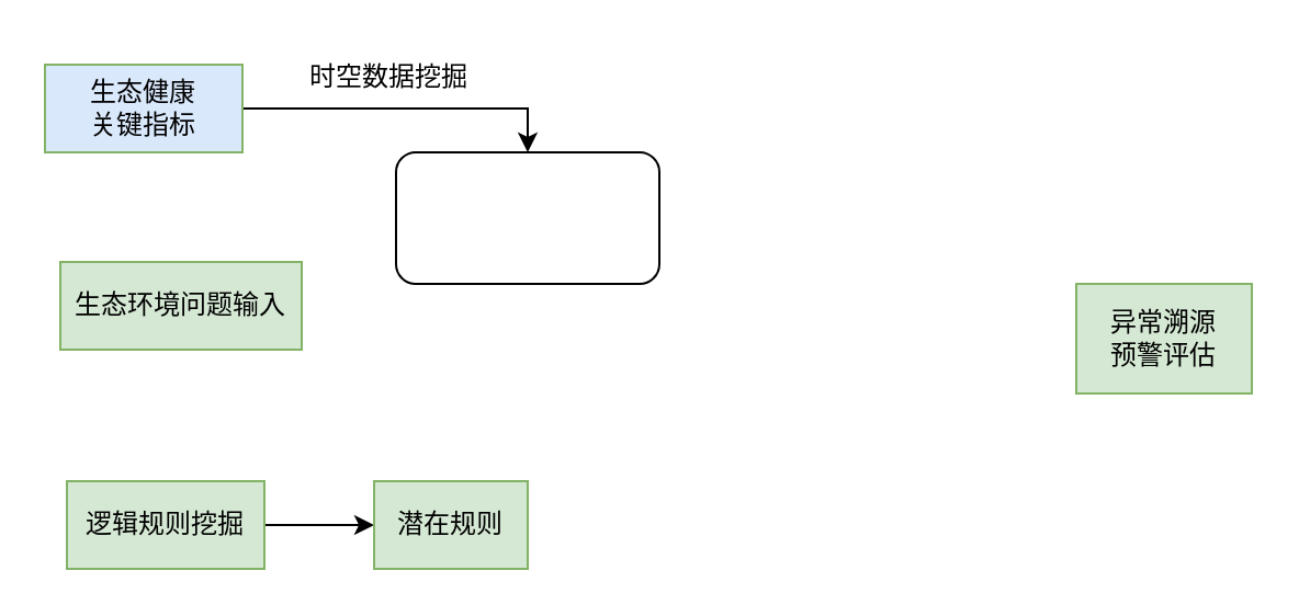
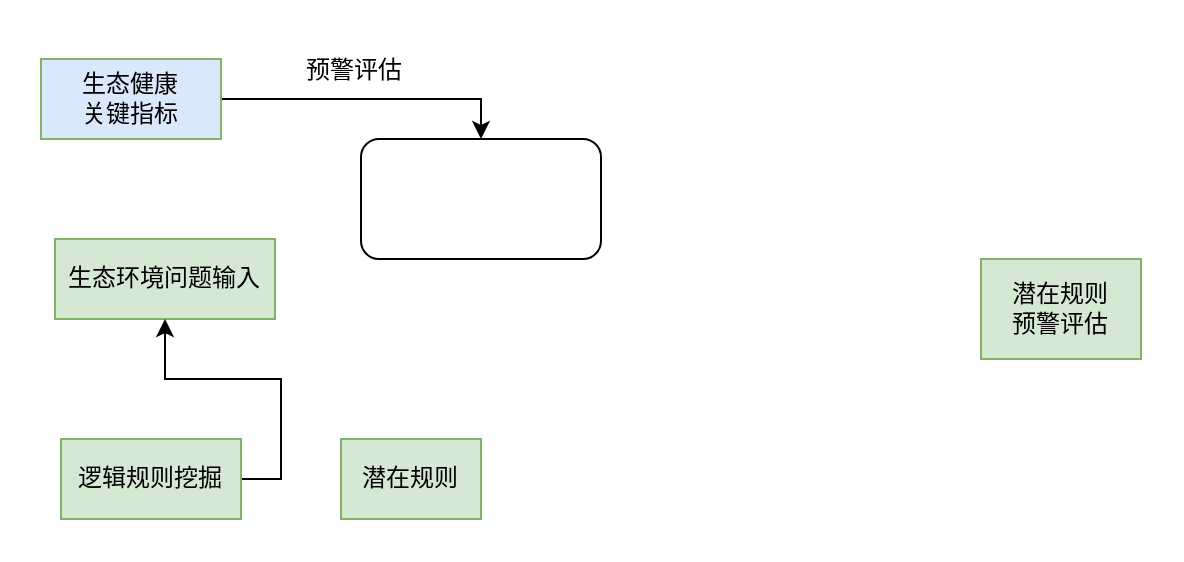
- <mxCell id="10" value="时空数据挖掘" style="text;html=1;strokeColor=none;fillColor=none;align=center;verticalAlign=middle;whiteSpace=wrap;rounded=0;" vertex="1" parent="1"><mxGeometry x="137" y="20" width="80" height="30" as="geometry" /></mxCell>
+ <mxCell id="10" value="预警评估" style="text;html=1;strokeColor=none;fillColor=none;align=center;verticalAlign=middle;whiteSpace=wrap;rounded=0;" vertex="1" parent="1"><mxGeometry x="137" y="20" width="80" height="30" as="geometry" /></mxCell>
- <mxCell id="9" value="异常溯源&lt;br&gt;预警评估" style="rounded=0;whiteSpace=wrap;html=1;fillColor=#d5e8d4;strokeColor=#82b366;" vertex="1" parent="1"><mxGeometry x="490" y="129" width="80" height="50" as="geometry" /></mxCell>
+ <mxCell id="9" value="潜在规则&lt;br&gt;预警评估" style="rounded=0;whiteSpace=wrap;html=1;fillColor=#d5e8d4;strokeColor=#82b366;" vertex="1" parent="1"><mxGeometry x="490" y="129" width="80" height="50" as="geometry" /></mxCell>
- <mxCell id="5" style="edgeStyle=orthogonalEdgeStyle;rounded=0;orthogonalLoop=1;jettySize=auto;html=1;exitX=1;exitY=0.5;exitDx=0;exitDy=0;entryX=0;entryY=0.5;entryDx=0;entryDy=0;" edge="1" parent="1" source="6" target="7"><mxGeometry relative="1" as="geometry" /></mxCell>
+ <mxCell id="5" style="edgeStyle=orthogonalEdgeStyle;rounded=0;orthogonalLoop=1;jettySize=auto;html=1;exitX=1;exitY=0.5;exitDx=0;exitDy=0;" edge="1" parent="1" source="6" target="4"><mxGeometry relative="1" as="geometry" /></mxCell>
